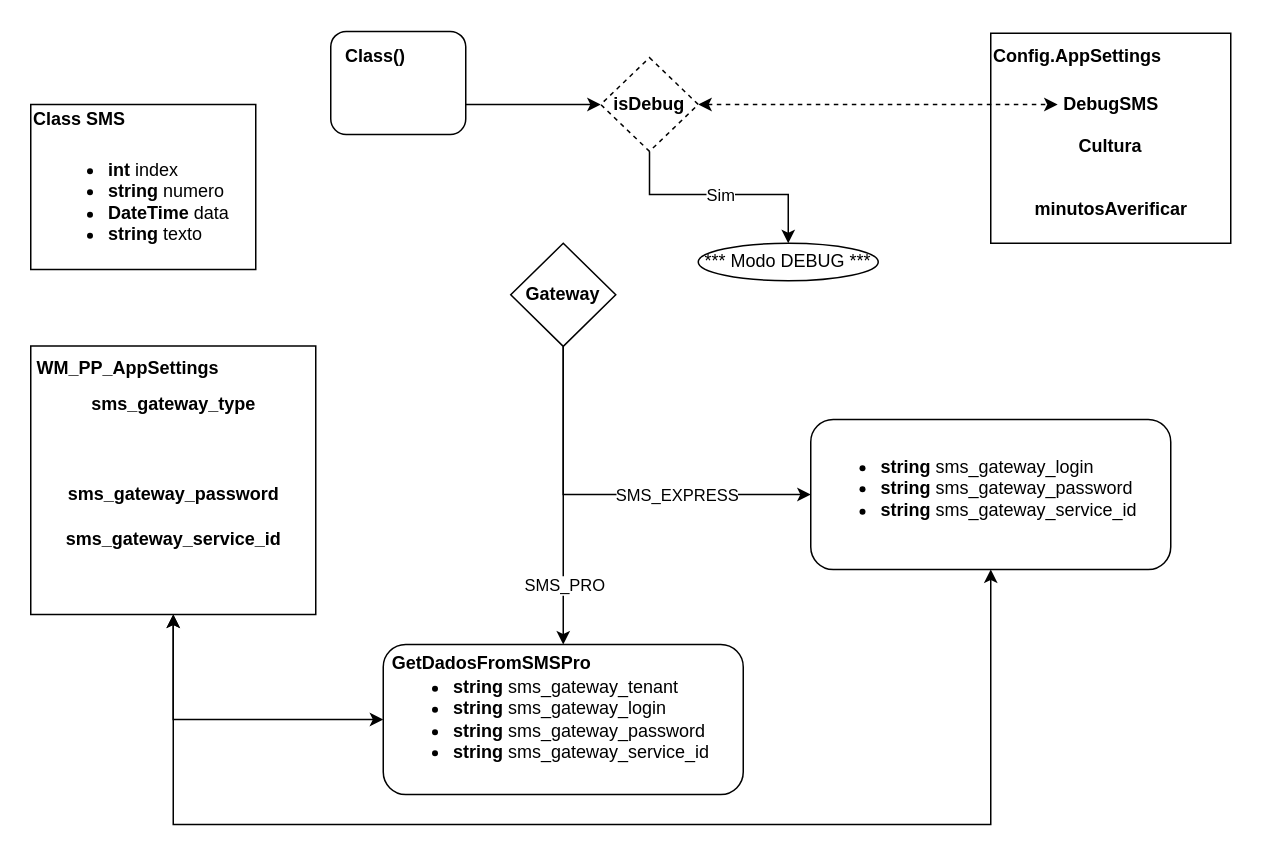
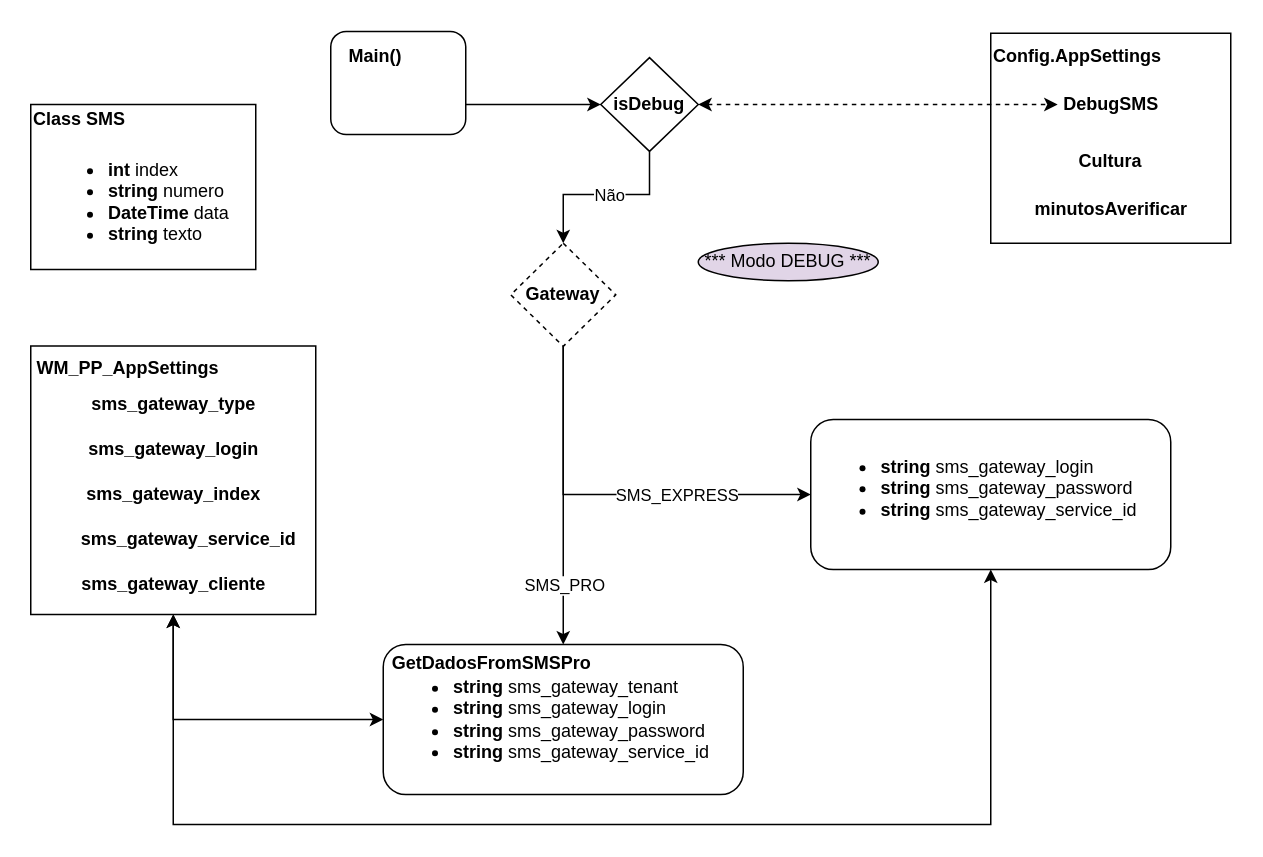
- <mxCell id="17" value="&lt;b&gt;Class()&lt;/b&gt;" style="text;html=1;strokeColor=none;fillColor=none;align=center;verticalAlign=middle;whiteSpace=wrap;rounded=0;" vertex="1" parent="1"><mxGeometry x="220" y="21.5" width="60" height="30" as="geometry" /></mxCell>
+ <mxCell id="17" value="&lt;b&gt;Main()&lt;/b&gt;" style="text;html=1;strokeColor=none;fillColor=none;align=center;verticalAlign=middle;whiteSpace=wrap;rounded=0;" vertex="1" parent="1"><mxGeometry x="220" y="21.5" width="60" height="30" as="geometry" /></mxCell>
- <mxCell id="29" value="&lt;b&gt;isDebug&lt;/b&gt;" style="rhombus;whiteSpace=wrap;html=1;dashed=1;" vertex="1" parent="1"><mxGeometry x="400" y="37.75" width="65" height="62.5" as="geometry" /></mxCell>
+ <mxCell id="29" value="&lt;b&gt;isDebug&lt;/b&gt;" style="rhombus;whiteSpace=wrap;html=1;" vertex="1" parent="1"><mxGeometry x="400" y="37.75" width="65" height="62.5" as="geometry" /></mxCell>
- <mxCell id="22" value="&lt;div style=&quot;&quot;&gt;&lt;b style=&quot;background-color: initial;&quot;&gt;Cultura&lt;/b&gt;&lt;/div&gt;" style="text;html=1;strokeColor=none;fillColor=none;align=center;verticalAlign=middle;whiteSpace=wrap;rounded=0;" vertex="1" parent="18"><mxGeometry x="50" y="67.5" width="60" height="15" as="geometry" /></mxCell>
+ <mxCell id="22" value="&lt;div style=&quot;&quot;&gt;&lt;b style=&quot;background-color: initial;&quot;&gt;Cultura&lt;/b&gt;&lt;/div&gt;" style="text;html=1;strokeColor=none;fillColor=none;align=center;verticalAlign=middle;whiteSpace=wrap;rounded=0;" vertex="1" parent="18"><mxGeometry x="50" y="77.5" width="60" height="15" as="geometry" /></mxCell>
+ <mxCell id="27" style="edgeStyle=orthogonalEdgeStyle;rounded=0;orthogonalLoop=1;jettySize=auto;html=1;entryX=0.5;entryY=0;entryDx=0;entryDy=0;startArrow=none;startFill=0;" edge="1" parent="1" source="29" target="35"><mxGeometry relative="1" as="geometry"><Array as="points"><mxPoint x="433" y="129" /><mxPoint x="375" y="129" /></Array></mxGeometry></mxCell>
+ <mxCell id="28" value="Não" style="edgeLabel;html=1;align=center;verticalAlign=middle;resizable=0;points=[];" vertex="1" connectable="0" parent="27"><mxGeometry x="0.099" relative="1" as="geometry"><mxPoint x="9" as="offset" /></mxGeometry></mxCell>
- <mxCell id="25" value="" style="edgeStyle=orthogonalEdgeStyle;rounded=0;orthogonalLoop=1;jettySize=auto;html=1;startArrow=none;startFill=0;" edge="1" parent="1" source="29" target="30"><mxGeometry relative="1" as="geometry"><Array as="points"><mxPoint x="433" y="129" /><mxPoint x="525" y="129" /></Array></mxGeometry></mxCell>
- <mxCell id="26" value="Sim" style="edgeLabel;html=1;align=center;verticalAlign=middle;resizable=0;points=[];" vertex="1" connectable="0" parent="25"><mxGeometry x="-0.177" relative="1" as="geometry"><mxPoint x="13" as="offset" /></mxGeometry></mxCell>
- <mxCell id="30" value="*** Modo DEBUG ***" style="ellipse;whiteSpace=wrap;html=1;" vertex="1" parent="1"><mxGeometry x="465" y="161.5" width="120" height="25" as="geometry" /></mxCell>
+ <mxCell id="30" value="*** Modo DEBUG ***" style="ellipse;whiteSpace=wrap;html=1;fillColor=#e1d5e7;" vertex="1" parent="1"><mxGeometry x="465" y="161.5" width="120" height="25" as="geometry" /></mxCell>
- <mxCell id="35" value="&lt;b&gt;Gateway&lt;/b&gt;" style="rhombus;whiteSpace=wrap;html=1;" vertex="1" parent="1"><mxGeometry x="340" y="161.5" width="70" height="68.75" as="geometry" /></mxCell>
+ <mxCell id="35" value="&lt;b&gt;Gateway&lt;/b&gt;" style="rhombus;whiteSpace=wrap;html=1;dashed=1;" vertex="1" parent="1"><mxGeometry x="340" y="161.5" width="70" height="68.75" as="geometry" /></mxCell>
+ <mxCell id="39" value="&lt;b&gt;sms_gateway_login&lt;/b&gt;" style="text;html=1;strokeColor=none;fillColor=none;align=center;verticalAlign=middle;whiteSpace=wrap;rounded=0;" vertex="1" parent="1"><mxGeometry x="52.5" y="289" width="125" height="20" as="geometry" /></mxCell>
- <mxCell id="40" value="&lt;b&gt;sms_gateway_password&lt;/b&gt;" style="text;html=1;strokeColor=none;fillColor=none;align=center;verticalAlign=middle;whiteSpace=wrap;rounded=0;" vertex="1" parent="1"><mxGeometry x="52.5" y="319" width="125" height="20" as="geometry" /></mxCell>
+ <mxCell id="40" value="&lt;b&gt;sms_gateway_index&lt;/b&gt;" style="text;html=1;strokeColor=none;fillColor=none;align=center;verticalAlign=middle;whiteSpace=wrap;rounded=0;" vertex="1" parent="1"><mxGeometry x="52.5" y="319" width="125" height="20" as="geometry" /></mxCell>
- <mxCell id="41" value="&lt;b&gt;sms_gateway_service_id&lt;/b&gt;" style="text;html=1;strokeColor=none;fillColor=none;align=center;verticalAlign=middle;whiteSpace=wrap;rounded=0;" vertex="1" parent="1"><mxGeometry x="52.5" y="349" width="125" height="20" as="geometry" /></mxCell>
+ <mxCell id="41" value="&lt;b&gt;sms_gateway_service_id&lt;/b&gt;" style="text;html=1;strokeColor=none;fillColor=none;align=center;verticalAlign=middle;whiteSpace=wrap;rounded=0;" vertex="1" parent="1"><mxGeometry x="62.5" y="349" width="125" height="20" as="geometry" /></mxCell>
+ <mxCell id="42" value="&lt;b&gt;sms_gateway_cliente&lt;/b&gt;" style="text;html=1;strokeColor=none;fillColor=none;align=center;verticalAlign=middle;whiteSpace=wrap;rounded=0;" vertex="1" parent="1"><mxGeometry x="52.5" y="379" width="125" height="20" as="geometry" /></mxCell>
